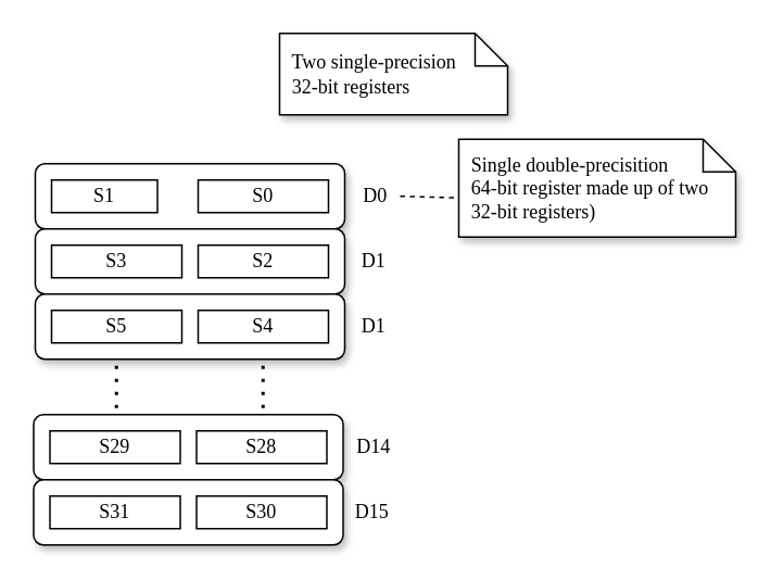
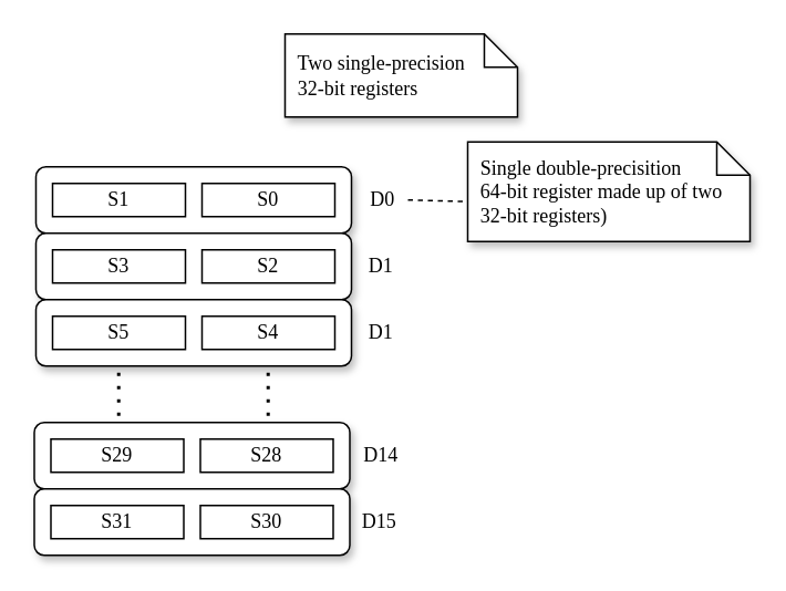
- <mxCell id="3" value="S1" style="rounded=0;whiteSpace=wrap;html=1;fontFamily=Computer Modern;" vertex="1" parent="1"><mxGeometry x="31" y="110" width="65" height="20" as="geometry" /></mxCell>
+ <mxCell id="3" value="S1" style="rounded=0;whiteSpace=wrap;html=1;fontFamily=Computer Modern;" vertex="1" parent="1"><mxGeometry x="31" y="110" width="80" height="20" as="geometry" /></mxCell>
